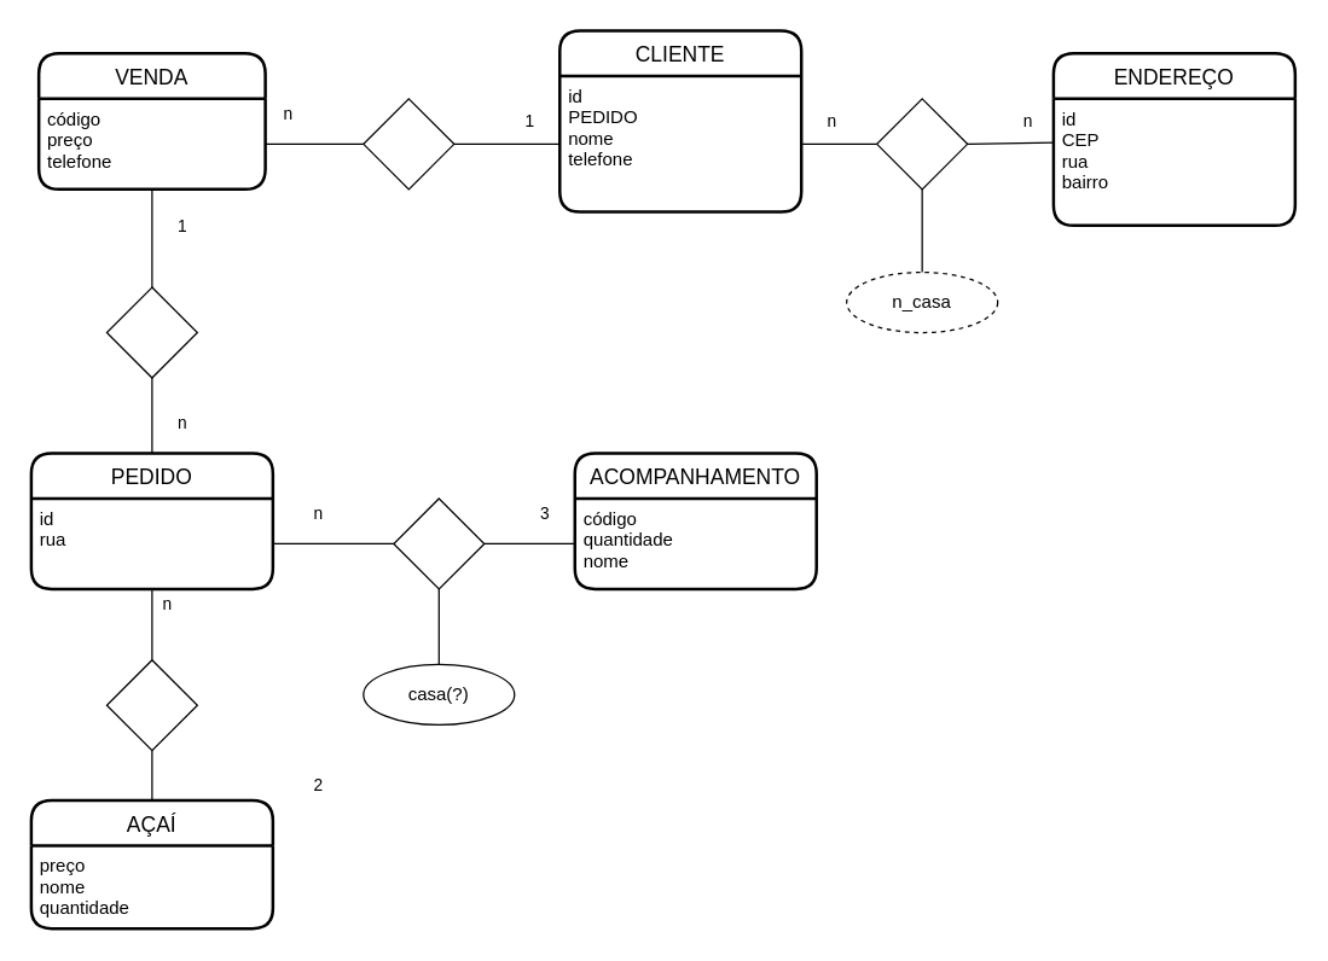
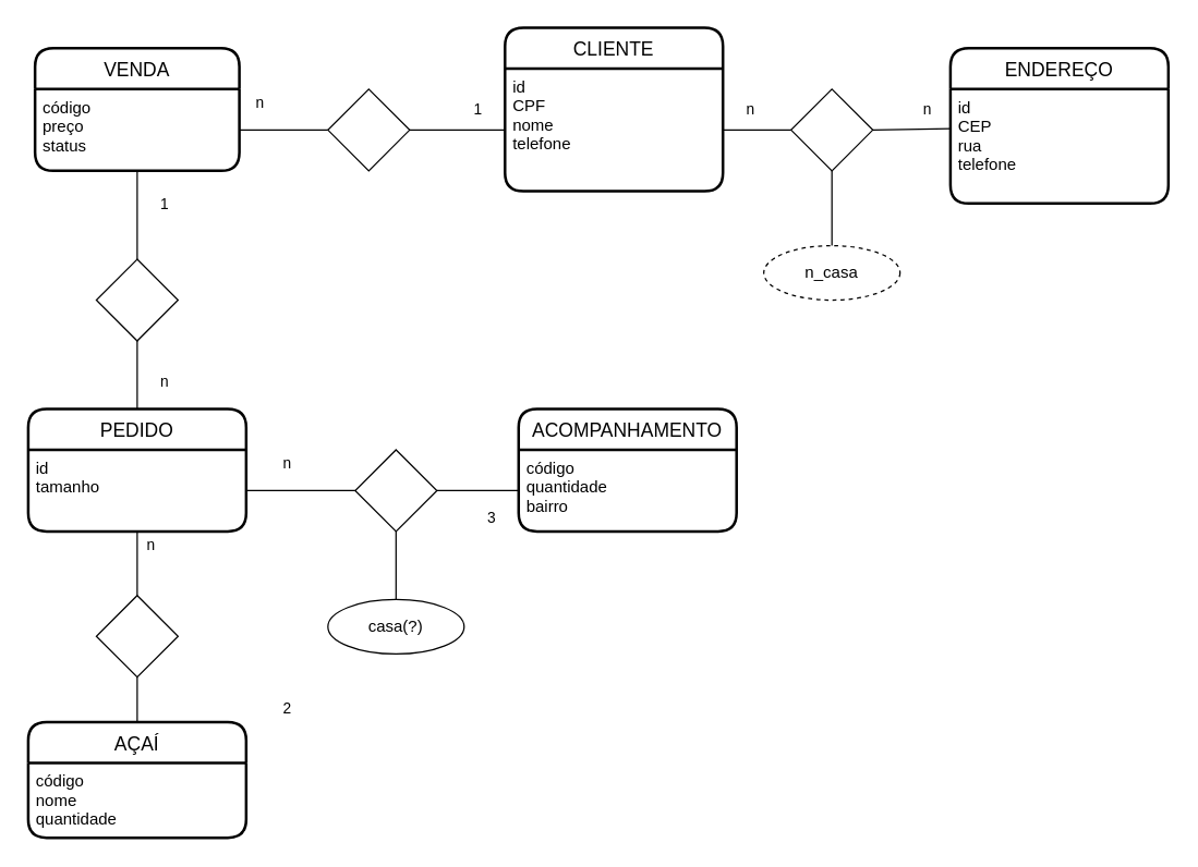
- <mxCell id="9" value="id&#10;PEDIDO&#10;nome&#10;telefone" style="align=left;strokeColor=none;fillColor=none;spacingLeft=4;fontSize=12;verticalAlign=top;resizable=0;rotatable=0;part=1;" vertex="1" parent="8"><mxGeometry y="30" width="160" height="90" as="geometry" /></mxCell>
+ <mxCell id="9" value="id&#10;CPF&#10;nome&#10;telefone" style="align=left;strokeColor=none;fillColor=none;spacingLeft=4;fontSize=12;verticalAlign=top;resizable=0;rotatable=0;part=1;" vertex="1" parent="8"><mxGeometry y="30" width="160" height="90" as="geometry" /></mxCell>
- <mxCell id="3" value="código&#10;preço&#10;telefone" style="align=left;strokeColor=none;fillColor=none;spacingLeft=4;fontSize=12;verticalAlign=top;resizable=0;rotatable=0;part=1;" vertex="1" parent="2"><mxGeometry y="30" width="150" height="60" as="geometry" /></mxCell>
+ <mxCell id="3" value="código&#10;preço&#10;status" style="align=left;strokeColor=none;fillColor=none;spacingLeft=4;fontSize=12;verticalAlign=top;resizable=0;rotatable=0;part=1;" vertex="1" parent="2"><mxGeometry y="30" width="150" height="60" as="geometry" /></mxCell>
- <mxCell id="11" value="id&#10;CEP&#10;rua&#10;bairro" style="align=left;strokeColor=none;fillColor=none;spacingLeft=4;fontSize=12;verticalAlign=top;resizable=0;rotatable=0;part=1;" vertex="1" parent="10"><mxGeometry y="30" width="160" height="84" as="geometry" /></mxCell>
+ <mxCell id="11" value="id&#10;CEP&#10;rua&#10;telefone" style="align=left;strokeColor=none;fillColor=none;spacingLeft=4;fontSize=12;verticalAlign=top;resizable=0;rotatable=0;part=1;" vertex="1" parent="10"><mxGeometry y="30" width="160" height="84" as="geometry" /></mxCell>
- <mxCell id="41" value="3" style="text;html=1;align=center;verticalAlign=middle;resizable=0;points=[];autosize=1;strokeColor=none;fillColor=none;fontSize=11;fontFamily=Helvetica;fontColor=default;" vertex="1" parent="1"><mxGeometry x="350" y="330" width="20" height="20" as="geometry" /></mxCell>
+ <mxCell id="41" value="3" style="text;html=1;align=center;verticalAlign=middle;resizable=0;points=[];autosize=1;strokeColor=none;fillColor=none;fontSize=11;fontFamily=Helvetica;fontColor=default;" vertex="1" parent="1"><mxGeometry x="350" y="370" width="20" height="20" as="geometry" /></mxCell>
- <mxCell id="5" value="id&#10;rua" style="align=left;strokeColor=none;fillColor=none;spacingLeft=4;fontSize=12;verticalAlign=top;resizable=0;rotatable=0;part=1;" vertex="1" parent="4"><mxGeometry y="30" width="160" height="60" as="geometry" /></mxCell>
+ <mxCell id="5" value="id&#10;tamanho" style="align=left;strokeColor=none;fillColor=none;spacingLeft=4;fontSize=12;verticalAlign=top;resizable=0;rotatable=0;part=1;" vertex="1" parent="4"><mxGeometry y="30" width="160" height="60" as="geometry" /></mxCell>
- <mxCell id="7" value="código&#10;quantidade&#10;nome" style="align=left;strokeColor=none;fillColor=none;spacingLeft=4;fontSize=12;verticalAlign=top;resizable=0;rotatable=0;part=1;" vertex="1" parent="6"><mxGeometry y="30" width="160" height="60" as="geometry" /></mxCell>
+ <mxCell id="7" value="código&#10;quantidade&#10;bairro" style="align=left;strokeColor=none;fillColor=none;spacingLeft=4;fontSize=12;verticalAlign=top;resizable=0;rotatable=0;part=1;" vertex="1" parent="6"><mxGeometry y="30" width="160" height="60" as="geometry" /></mxCell>
- <mxCell id="17" value="preço&#10;nome&#10;quantidade" style="align=left;strokeColor=none;fillColor=none;spacingLeft=4;fontSize=12;verticalAlign=top;resizable=0;rotatable=0;part=1;fontFamily=Helvetica;fontColor=default;" vertex="1" parent="16"><mxGeometry y="30" width="160" height="55" as="geometry" /></mxCell>
+ <mxCell id="17" value="código&#10;nome&#10;quantidade" style="align=left;strokeColor=none;fillColor=none;spacingLeft=4;fontSize=12;verticalAlign=top;resizable=0;rotatable=0;part=1;fontFamily=Helvetica;fontColor=default;" vertex="1" parent="16"><mxGeometry y="30" width="160" height="55" as="geometry" /></mxCell>
